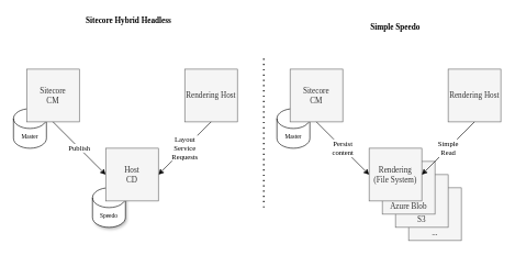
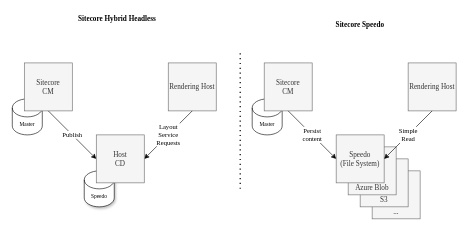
- <mxCell id="17" value="Simple Speedo" style="text;html=1;strokeColor=none;fillColor=none;align=center;verticalAlign=middle;whiteSpace=wrap;rounded=0;fontFamily=Lucida Console;fontStyle=1" vertex="1" parent="1"><mxGeometry x="500" y="30" width="200" height="20" as="geometry" /></mxCell>
+ <mxCell id="17" value="Sitecore Speedo" style="text;html=1;strokeColor=none;fillColor=none;align=center;verticalAlign=middle;whiteSpace=wrap;rounded=0;fontFamily=Lucida Console;fontStyle=1" vertex="1" parent="1"><mxGeometry x="500" y="30" width="200" height="20" as="geometry" /></mxCell>
- <mxCell id="11" value="Rendering&lt;br&gt;(File System)" style="whiteSpace=wrap;html=1;aspect=fixed;fontFamily=Lucida Console;fillColor=#f5f5f5;strokeColor=#666666;fontColor=#333333;" vertex="1" parent="1"><mxGeometry x="560" y="224" width="80" height="80" as="geometry" /></mxCell>
+ <mxCell id="11" value="Speedo&lt;br&gt;(File System)" style="whiteSpace=wrap;html=1;aspect=fixed;fontFamily=Lucida Console;fillColor=#f5f5f5;strokeColor=#666666;fontColor=#333333;" vertex="1" parent="1"><mxGeometry x="560" y="224" width="80" height="80" as="geometry" /></mxCell>
